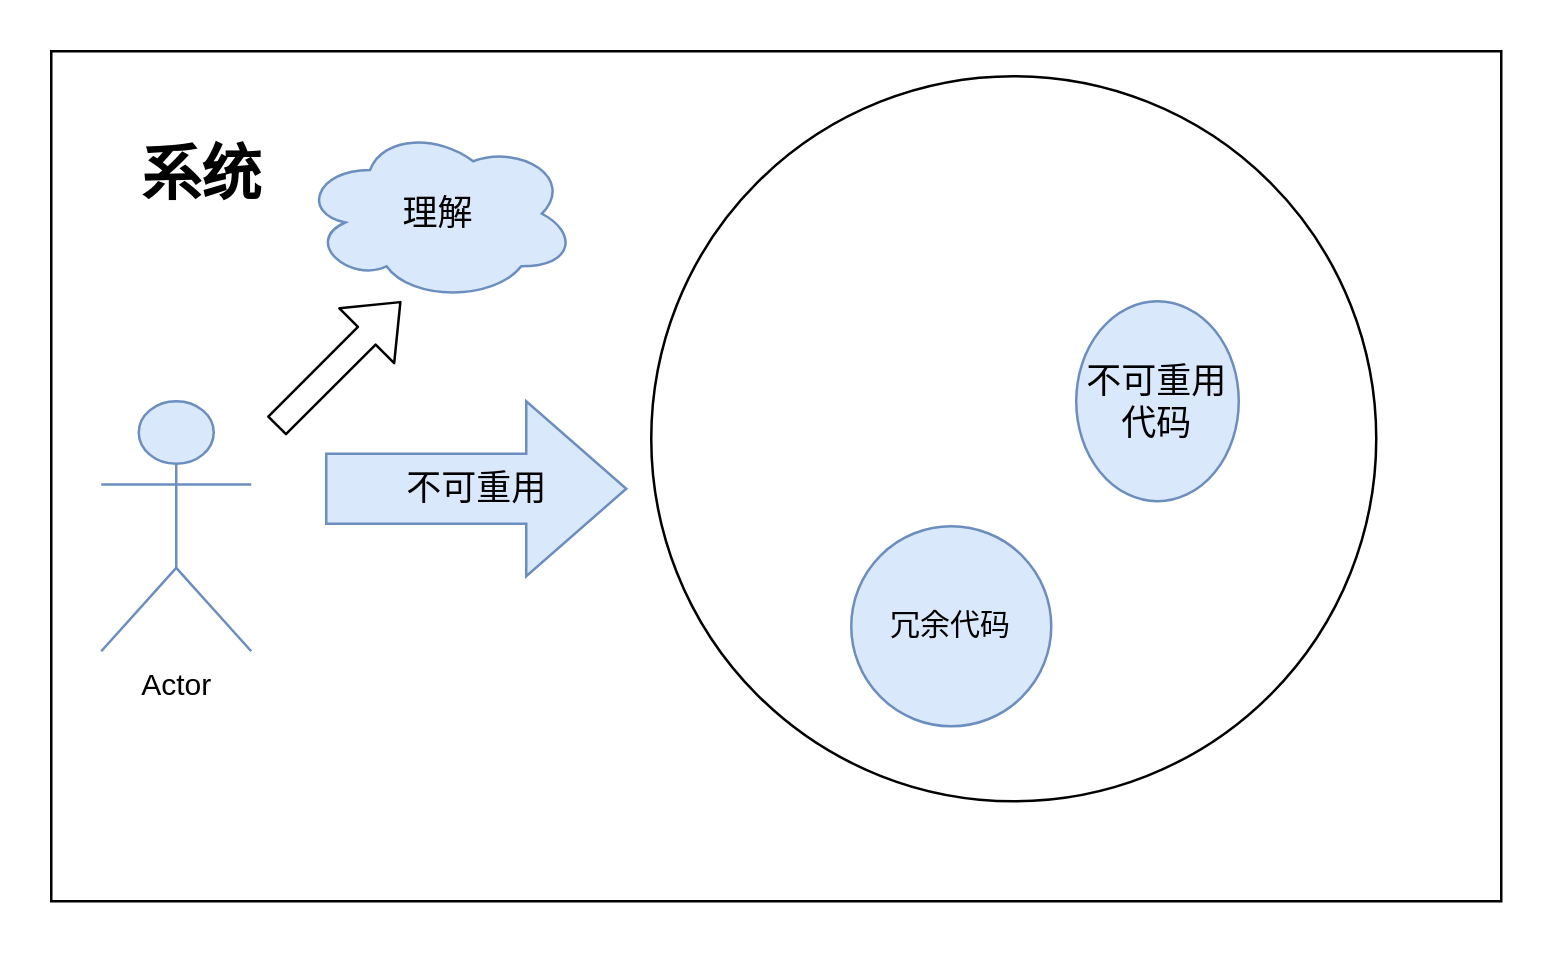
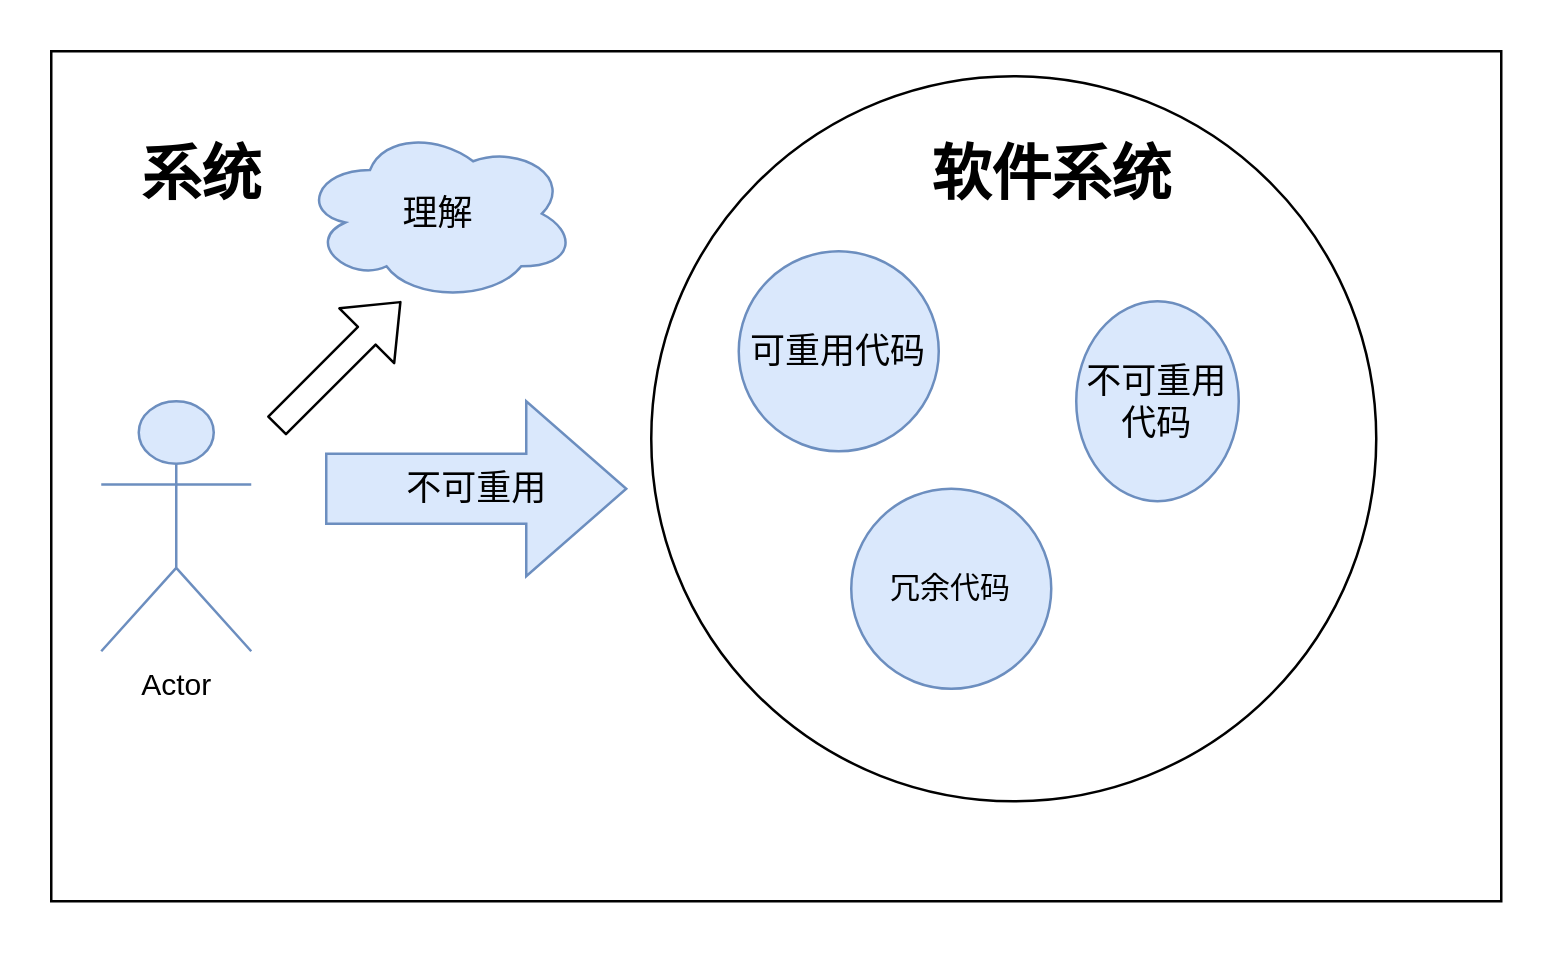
+ <mxCell id="8" value="软件系统" style="text;strokeColor=none;fillColor=none;html=1;fontSize=24;fontStyle=1;verticalAlign=middle;align=center;" vertex="1" parent="1"><mxGeometry x="370" y="50" width="100" height="40" as="geometry" /></mxCell>
+ <mxCell id="5" value="&lt;font style=&quot;font-size: 14px&quot;&gt;可重用代码&lt;/font&gt;" style="ellipse;whiteSpace=wrap;html=1;aspect=fixed;strokeColor=#6c8ebf;fillColor=#dae8fc;" vertex="1" parent="1"><mxGeometry x="295" y="100" width="80" height="80" as="geometry" /></mxCell>
- <mxCell id="7" value="冗余代码" style="ellipse;whiteSpace=wrap;html=1;aspect=fixed;strokeColor=#6c8ebf;fillColor=#dae8fc;" vertex="1" parent="1"><mxGeometry x="340" y="210" width="80" height="80" as="geometry" /></mxCell>
+ <mxCell id="7" value="冗余代码" style="ellipse;whiteSpace=wrap;html=1;aspect=fixed;strokeColor=#6c8ebf;fillColor=#dae8fc;" vertex="1" parent="1"><mxGeometry x="340" y="195" width="80" height="80" as="geometry" /></mxCell>
